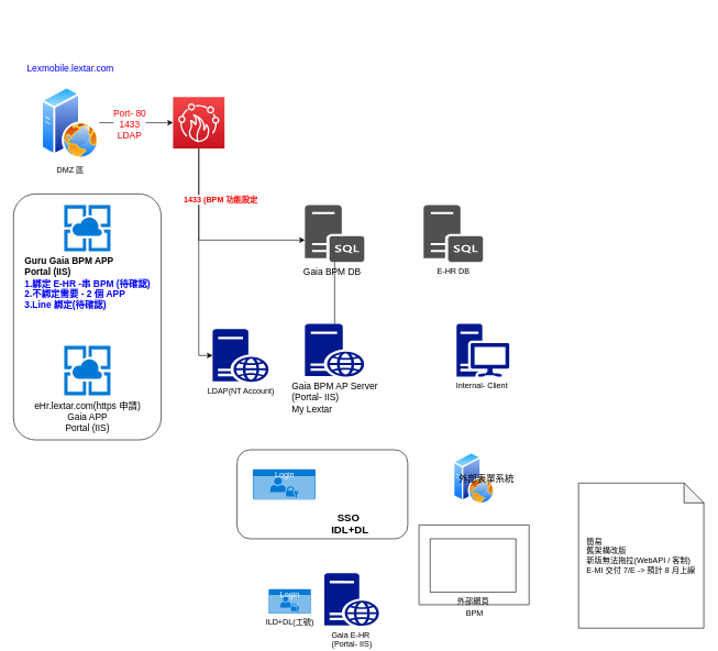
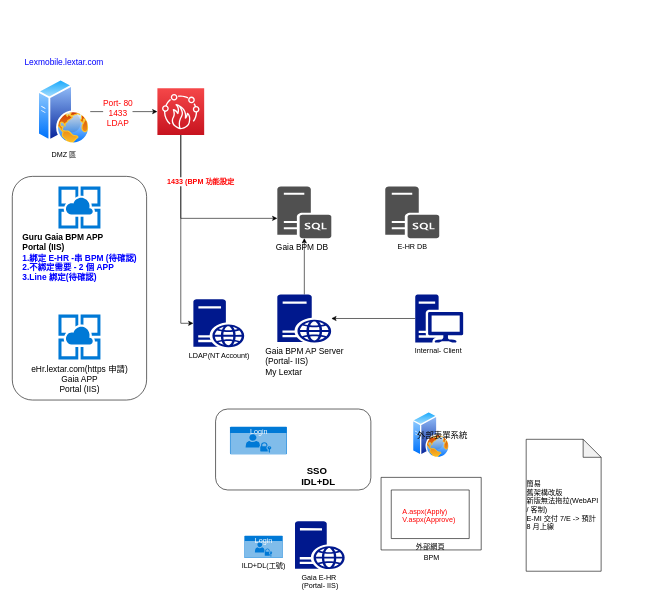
- <mxCell id="12" style="edgeStyle=orthogonalEdgeStyle;rounded=0;orthogonalLoop=1;jettySize=auto;html=1;endArrow=none;" edge="1" parent="1" source="13" target="14"><mxGeometry relative="1" as="geometry" /></mxCell>
+ <mxCell id="12" style="edgeStyle=orthogonalEdgeStyle;rounded=0;orthogonalLoop=1;jettySize=auto;html=1;" edge="1" parent="1" source="13" target="14"><mxGeometry relative="1" as="geometry" /></mxCell>
+ <mxCell id="15" style="edgeStyle=orthogonalEdgeStyle;rounded=0;orthogonalLoop=1;jettySize=auto;html=1;" edge="1" parent="1" source="16" target="13"><mxGeometry relative="1" as="geometry" /></mxCell>
- <mxCell id="25" value="&lt;div style=&quot;text-align: left&quot;&gt;簡易&lt;br&gt;舊架構改版&lt;br&gt;新版無法拖拉(WebAPI / 客制)&lt;br&gt;E-MI 交付 7/E -&amp;gt; 預計 8 月上線&lt;/div&gt;" style="shape=note;whiteSpace=wrap;html=1;backgroundOutline=1;darkOpacity=0.05;" vertex="1" parent="1"><mxGeometry x="877" y="731.5" width="190" height="220" as="geometry" /></mxCell>
+ <mxCell id="25" value="&lt;div style=&quot;text-align: left&quot;&gt;簡易&lt;br&gt;舊架構改版&lt;br&gt;新版無法拖拉(WebAPI / 客制)&lt;br&gt;E-MI 交付 7/E -&amp;gt; 預計 8 月上線&lt;/div&gt;" style="shape=note;whiteSpace=wrap;html=1;backgroundOutline=1;darkOpacity=0.05;" vertex="1" parent="1"><mxGeometry x="877" y="731.5" width="125" height="220" as="geometry" /></mxCell>
+ <mxCell id="32" value="&lt;span&gt;&lt;font color=&quot;#ff0000&quot;&gt;A.aspx(Apply)&lt;br&gt;V.aspx(Approve)&lt;/font&gt;&lt;/span&gt;" style="text;html=1;resizable=0;points=[];autosize=1;align=left;verticalAlign=top;spacingTop=-4;" vertex="1" parent="29"><mxGeometry x="33.5" y="46.5" width="100" height="30" as="geometry" /></mxCell>
